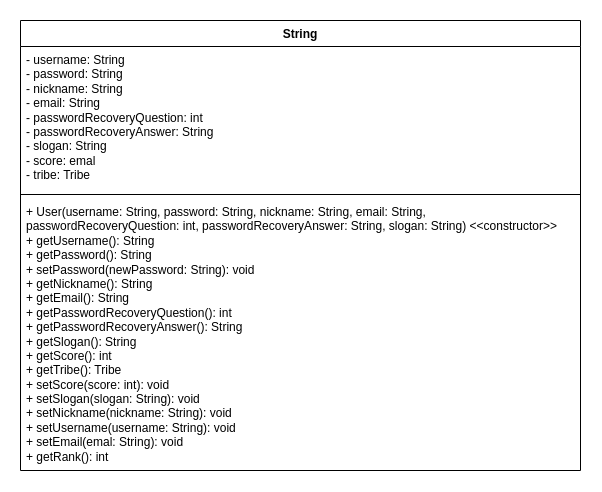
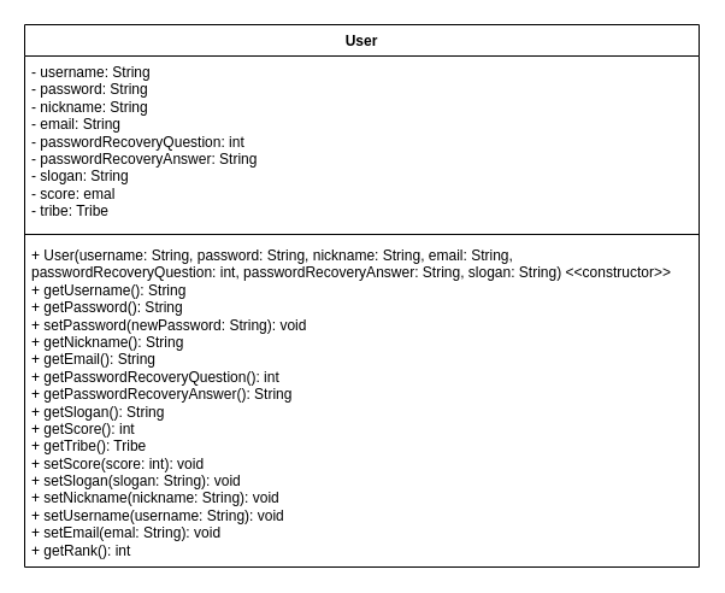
- <mxCell id="2" value="String&lt;br&gt;" style="swimlane;fontStyle=1;align=center;verticalAlign=top;childLayout=stackLayout;horizontal=1;startSize=26;horizontalStack=0;resizeParent=1;resizeParentMax=0;resizeLast=0;collapsible=1;marginBottom=0;whiteSpace=wrap;html=1;" vertex="1" parent="1"><mxGeometry x="20" y="20" width="560" height="450" as="geometry" /></mxCell>
+ <mxCell id="2" value="User&lt;br&gt;" style="swimlane;fontStyle=1;align=center;verticalAlign=top;childLayout=stackLayout;horizontal=1;startSize=26;horizontalStack=0;resizeParent=1;resizeParentMax=0;resizeLast=0;collapsible=1;marginBottom=0;whiteSpace=wrap;html=1;" vertex="1" parent="1"><mxGeometry x="20" y="20" width="560" height="450" as="geometry" /></mxCell>
